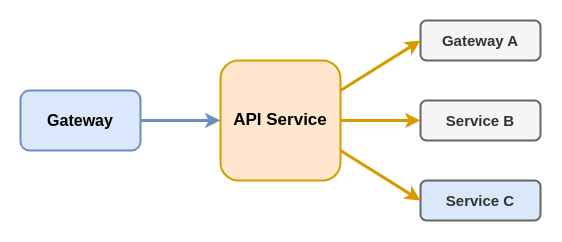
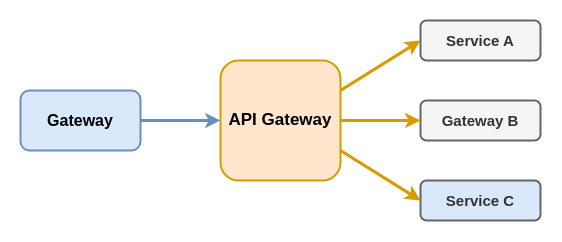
- <mxCell id="3" value="&lt;font style=&quot;font-size: 15px&quot;&gt;&lt;b&gt;Gateway A&lt;/b&gt;&lt;/font&gt;" style="rounded=1;whiteSpace=wrap;html=1;strokeWidth=2;fillColor=#f5f5f5;strokeColor=#666666;fontColor=#333333;" vertex="1" parent="1"><mxGeometry x="420" y="20" width="120" height="40" as="geometry" /></mxCell>
+ <mxCell id="3" value="&lt;font style=&quot;font-size: 15px&quot;&gt;&lt;b&gt;Service A&lt;/b&gt;&lt;/font&gt;" style="rounded=1;whiteSpace=wrap;html=1;strokeWidth=2;fillColor=#f5f5f5;strokeColor=#666666;fontColor=#333333;" vertex="1" parent="1"><mxGeometry x="420" y="20" width="120" height="40" as="geometry" /></mxCell>
- <mxCell id="2" value="&lt;font style=&quot;font-size: 17px&quot;&gt;&lt;b&gt;API Service&lt;/b&gt;&lt;/font&gt;" style="rounded=1;whiteSpace=wrap;html=1;strokeWidth=2;fillColor=#ffe6cc;strokeColor=#d79b00;" vertex="1" parent="1"><mxGeometry x="220" y="60" width="120" height="120" as="geometry" /></mxCell>
+ <mxCell id="2" value="&lt;font style=&quot;font-size: 17px&quot;&gt;&lt;b&gt;API Gateway&lt;/b&gt;&lt;/font&gt;" style="rounded=1;whiteSpace=wrap;html=1;strokeWidth=2;fillColor=#ffe6cc;strokeColor=#d79b00;" vertex="1" parent="1"><mxGeometry x="220" y="60" width="120" height="120" as="geometry" /></mxCell>
- <mxCell id="4" value="&lt;font style=&quot;font-size: 15px&quot;&gt;&lt;b&gt;Service B&lt;/b&gt;&lt;/font&gt;" style="rounded=1;whiteSpace=wrap;html=1;strokeWidth=2;fillColor=#f5f5f5;strokeColor=#666666;fontColor=#333333;" vertex="1" parent="1"><mxGeometry x="420" y="100" width="120" height="40" as="geometry" /></mxCell>
+ <mxCell id="4" value="&lt;font style=&quot;font-size: 15px&quot;&gt;&lt;b&gt;Gateway B&lt;/b&gt;&lt;/font&gt;" style="rounded=1;whiteSpace=wrap;html=1;strokeWidth=2;fillColor=#f5f5f5;strokeColor=#666666;fontColor=#333333;" vertex="1" parent="1"><mxGeometry x="420" y="100" width="120" height="40" as="geometry" /></mxCell>
